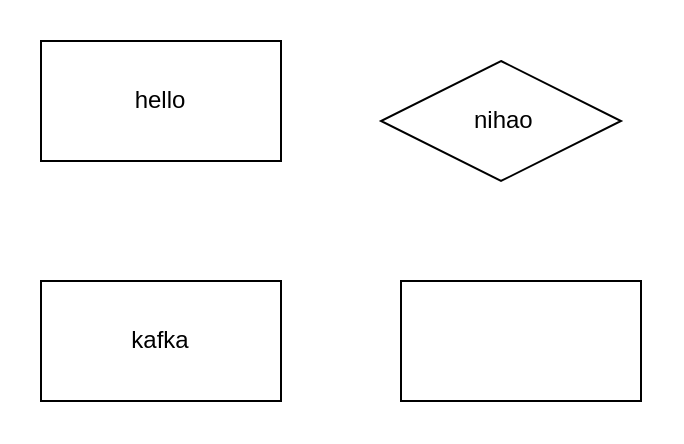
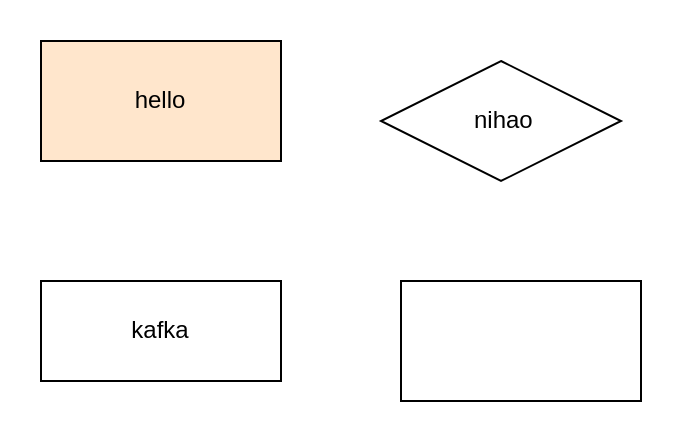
- <mxCell id="2" value="hello" style="whiteSpace=wrap;html=1;" vertex="1" parent="1"><mxGeometry x="20" y="20" width="120" height="60" as="geometry" /></mxCell>
+ <mxCell id="2" value="hello" style="whiteSpace=wrap;html=1;fillColor=#ffe6cc;" vertex="1" parent="1"><mxGeometry x="20" y="20" width="120" height="60" as="geometry" /></mxCell>
- <mxCell id="4" value="kafka" style="whiteSpace=wrap;html=1;" vertex="1" parent="1"><mxGeometry x="20" y="140" width="120" height="60" as="geometry" /></mxCell>
+ <mxCell id="4" value="kafka" style="whiteSpace=wrap;html=1;" vertex="1" parent="1"><mxGeometry x="20" y="140" width="120" height="50" as="geometry" /></mxCell>
